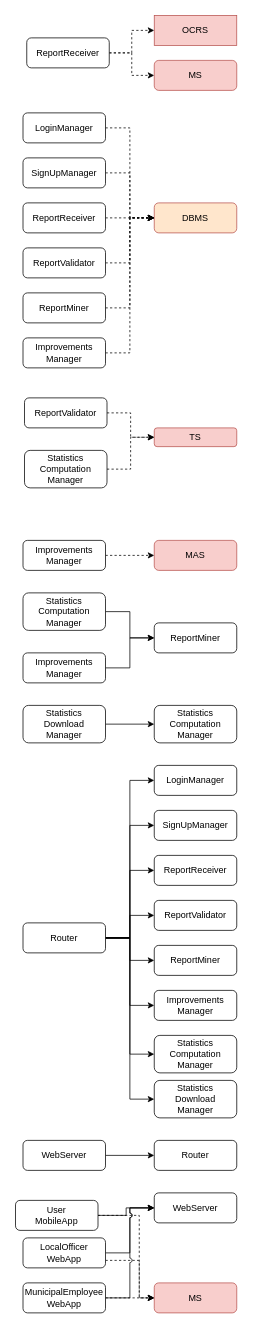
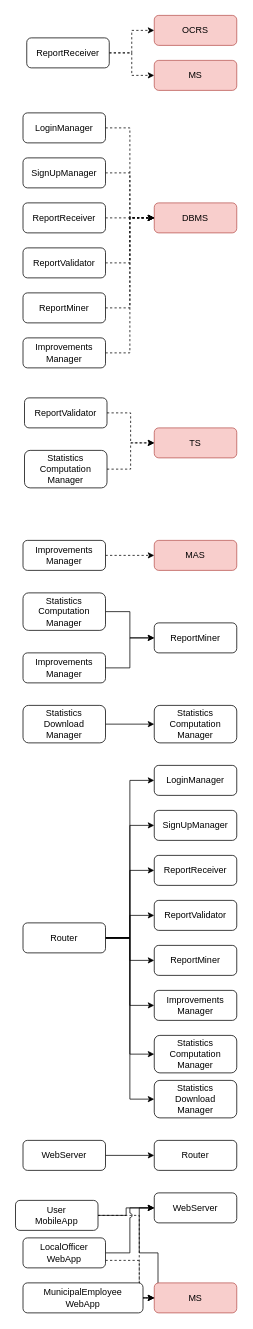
- <mxCell id="66" value="OCRS" style="whiteSpace=wrap;html=1;fillColor=#f8cecc;strokeColor=#b85450;rounded=0;" parent="1" vertex="1"><mxGeometry x="205" width="110" height="40" as="geometry" y="20" /></mxCell>
+ <mxCell id="66" value="OCRS" style="rounded=1;whiteSpace=wrap;html=1;fillColor=#f8cecc;strokeColor=#b85450;" parent="1" vertex="1"><mxGeometry x="205" width="110" height="40" as="geometry" y="20" /></mxCell>
- <mxCell id="41" value="DBMS" style="rounded=1;whiteSpace=wrap;html=1;fillColor=#ffe6cc;strokeColor=#b85450;" parent="1" vertex="1"><mxGeometry x="205" y="270" width="110" height="40" as="geometry" /></mxCell>
+ <mxCell id="41" value="DBMS" style="rounded=1;whiteSpace=wrap;html=1;fillColor=#f8cecc;strokeColor=#b85450;" parent="1" vertex="1"><mxGeometry x="205" y="270" width="110" height="40" as="geometry" /></mxCell>
- <mxCell id="42" value="TS" style="rounded=1;whiteSpace=wrap;html=1;fillColor=#f8cecc;strokeColor=#b85450;" parent="1" vertex="1"><mxGeometry x="205" y="570" width="110" height="25" as="geometry" /></mxCell>
+ <mxCell id="42" value="TS" style="rounded=1;whiteSpace=wrap;html=1;fillColor=#f8cecc;strokeColor=#b85450;" parent="1" vertex="1"><mxGeometry x="205" y="570" width="110" height="40" as="geometry" /></mxCell>
- <mxCell id="10" value="MunicipalEmployee&lt;br&gt;WebApp" style="rounded=1;whiteSpace=wrap;html=1;" parent="1" vertex="1"><mxGeometry y="1710" width="110" height="40" as="geometry" x="30" /></mxCell>
+ <mxCell id="10" value="MunicipalEmployee&lt;br&gt;WebApp" style="rounded=1;whiteSpace=wrap;html=1;" parent="1" vertex="1"><mxGeometry x="30" y="1710" width="160" height="40" as="geometry" /></mxCell>
